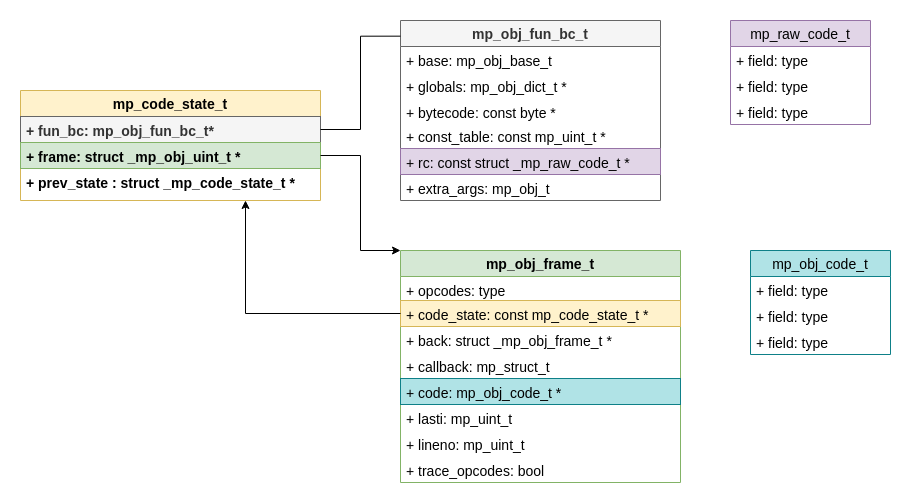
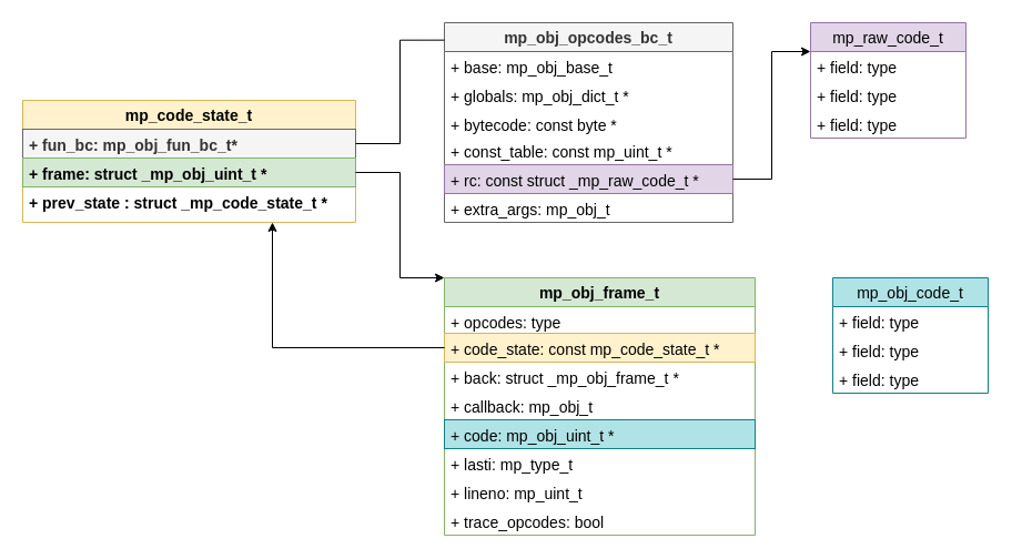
- <mxCell id="6" value="mp_obj_fun_bc_t" style="swimlane;fontStyle=1;childLayout=stackLayout;horizontal=1;startSize=26;fillColor=#f5f5f5;horizontalStack=0;resizeParent=1;resizeParentMax=0;resizeLast=0;collapsible=1;marginBottom=0;fontSize=14;fontColor=#333333;strokeColor=#666666;" vertex="1" parent="1"><mxGeometry x="400" y="20" width="260" height="180" as="geometry" /></mxCell>
+ <mxCell id="6" value="mp_obj_opcodes_bc_t" style="swimlane;fontStyle=1;childLayout=stackLayout;horizontal=1;startSize=26;fillColor=#f5f5f5;horizontalStack=0;resizeParent=1;resizeParentMax=0;resizeLast=0;collapsible=1;marginBottom=0;fontSize=14;fontColor=#333333;strokeColor=#666666;" vertex="1" parent="1"><mxGeometry x="400" y="20" width="260" height="180" as="geometry" /></mxCell>
+ <mxCell id="27" style="edgeStyle=orthogonalEdgeStyle;rounded=0;orthogonalLoop=1;jettySize=auto;html=1;entryX=0;entryY=0.25;entryDx=0;entryDy=0;fontSize=14;" edge="1" parent="1" source="11" target="23"><mxGeometry relative="1" as="geometry" /></mxCell>
- <mxCell id="18" value="+ callback: mp_struct_t " style="text;strokeColor=none;fillColor=none;align=left;verticalAlign=top;spacingLeft=4;spacingRight=4;overflow=hidden;rotatable=0;points=[[0,0.5],[1,0.5]];portConstraint=eastwest;fontSize=14;" vertex="1" parent="14"><mxGeometry y="102" width="280" height="26" as="geometry" /></mxCell>
+ <mxCell id="18" value="+ callback: mp_obj_t " style="text;strokeColor=none;fillColor=none;align=left;verticalAlign=top;spacingLeft=4;spacingRight=4;overflow=hidden;rotatable=0;points=[[0,0.5],[1,0.5]];portConstraint=eastwest;fontSize=14;" vertex="1" parent="14"><mxGeometry y="102" width="280" height="26" as="geometry" /></mxCell>
- <mxCell id="19" value="+ code: mp_obj_code_t *" style="text;strokeColor=#0e8088;fillColor=#b0e3e6;align=left;verticalAlign=top;spacingLeft=4;spacingRight=4;overflow=hidden;rotatable=0;points=[[0,0.5],[1,0.5]];portConstraint=eastwest;fontSize=14;" vertex="1" parent="14"><mxGeometry y="128" width="280" height="26" as="geometry" /></mxCell>
+ <mxCell id="19" value="+ code: mp_obj_uint_t *" style="text;strokeColor=#0e8088;fillColor=#b0e3e6;align=left;verticalAlign=top;spacingLeft=4;spacingRight=4;overflow=hidden;rotatable=0;points=[[0,0.5],[1,0.5]];portConstraint=eastwest;fontSize=14;" vertex="1" parent="14"><mxGeometry y="128" width="280" height="26" as="geometry" /></mxCell>
- <mxCell id="20" value="+ lasti: mp_uint_t " style="text;strokeColor=none;fillColor=none;align=left;verticalAlign=top;spacingLeft=4;spacingRight=4;overflow=hidden;rotatable=0;points=[[0,0.5],[1,0.5]];portConstraint=eastwest;fontSize=14;" vertex="1" parent="14"><mxGeometry y="154" width="280" height="26" as="geometry" /></mxCell>
+ <mxCell id="20" value="+ lasti: mp_type_t " style="text;strokeColor=none;fillColor=none;align=left;verticalAlign=top;spacingLeft=4;spacingRight=4;overflow=hidden;rotatable=0;points=[[0,0.5],[1,0.5]];portConstraint=eastwest;fontSize=14;" vertex="1" parent="14"><mxGeometry y="154" width="280" height="26" as="geometry" /></mxCell>
